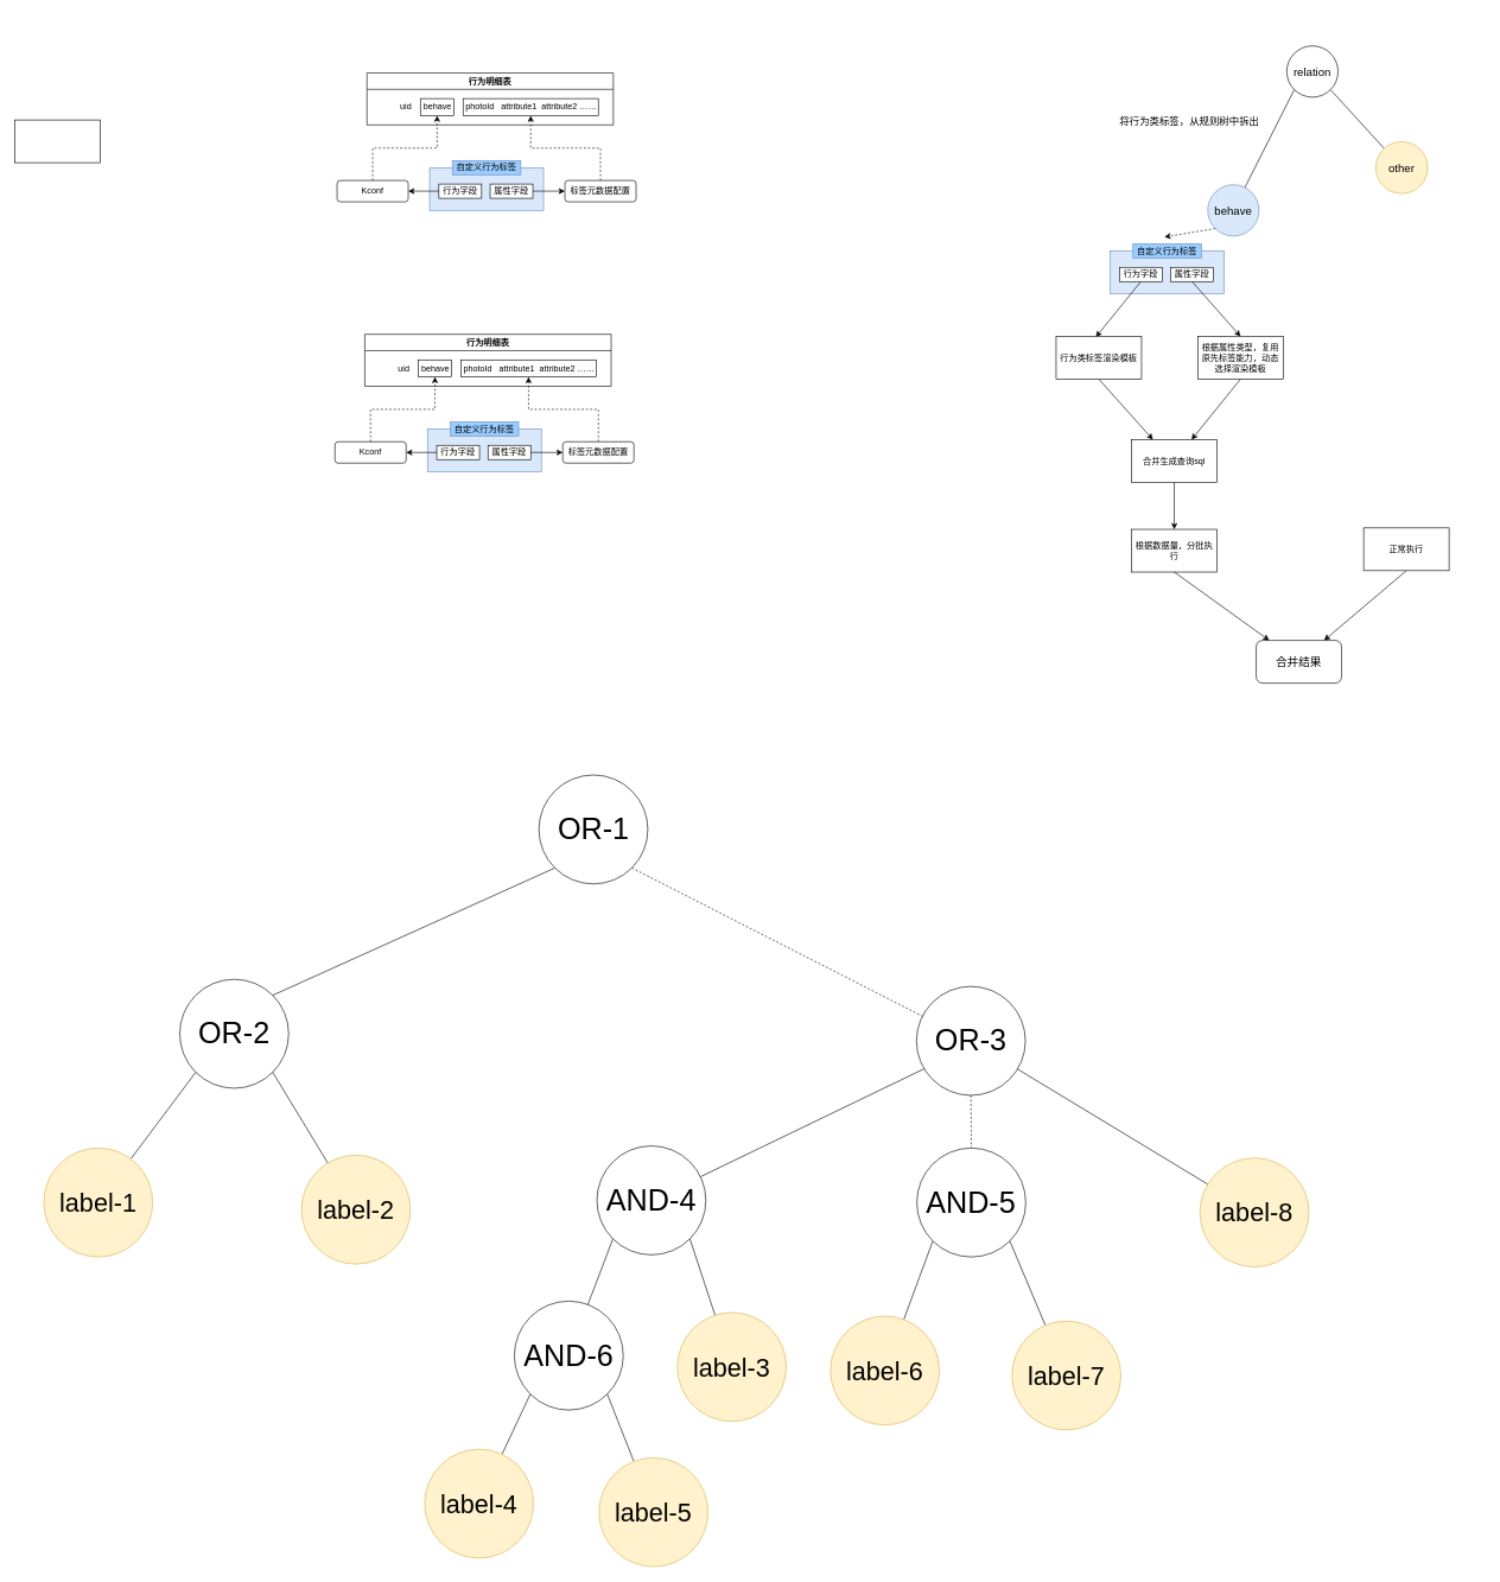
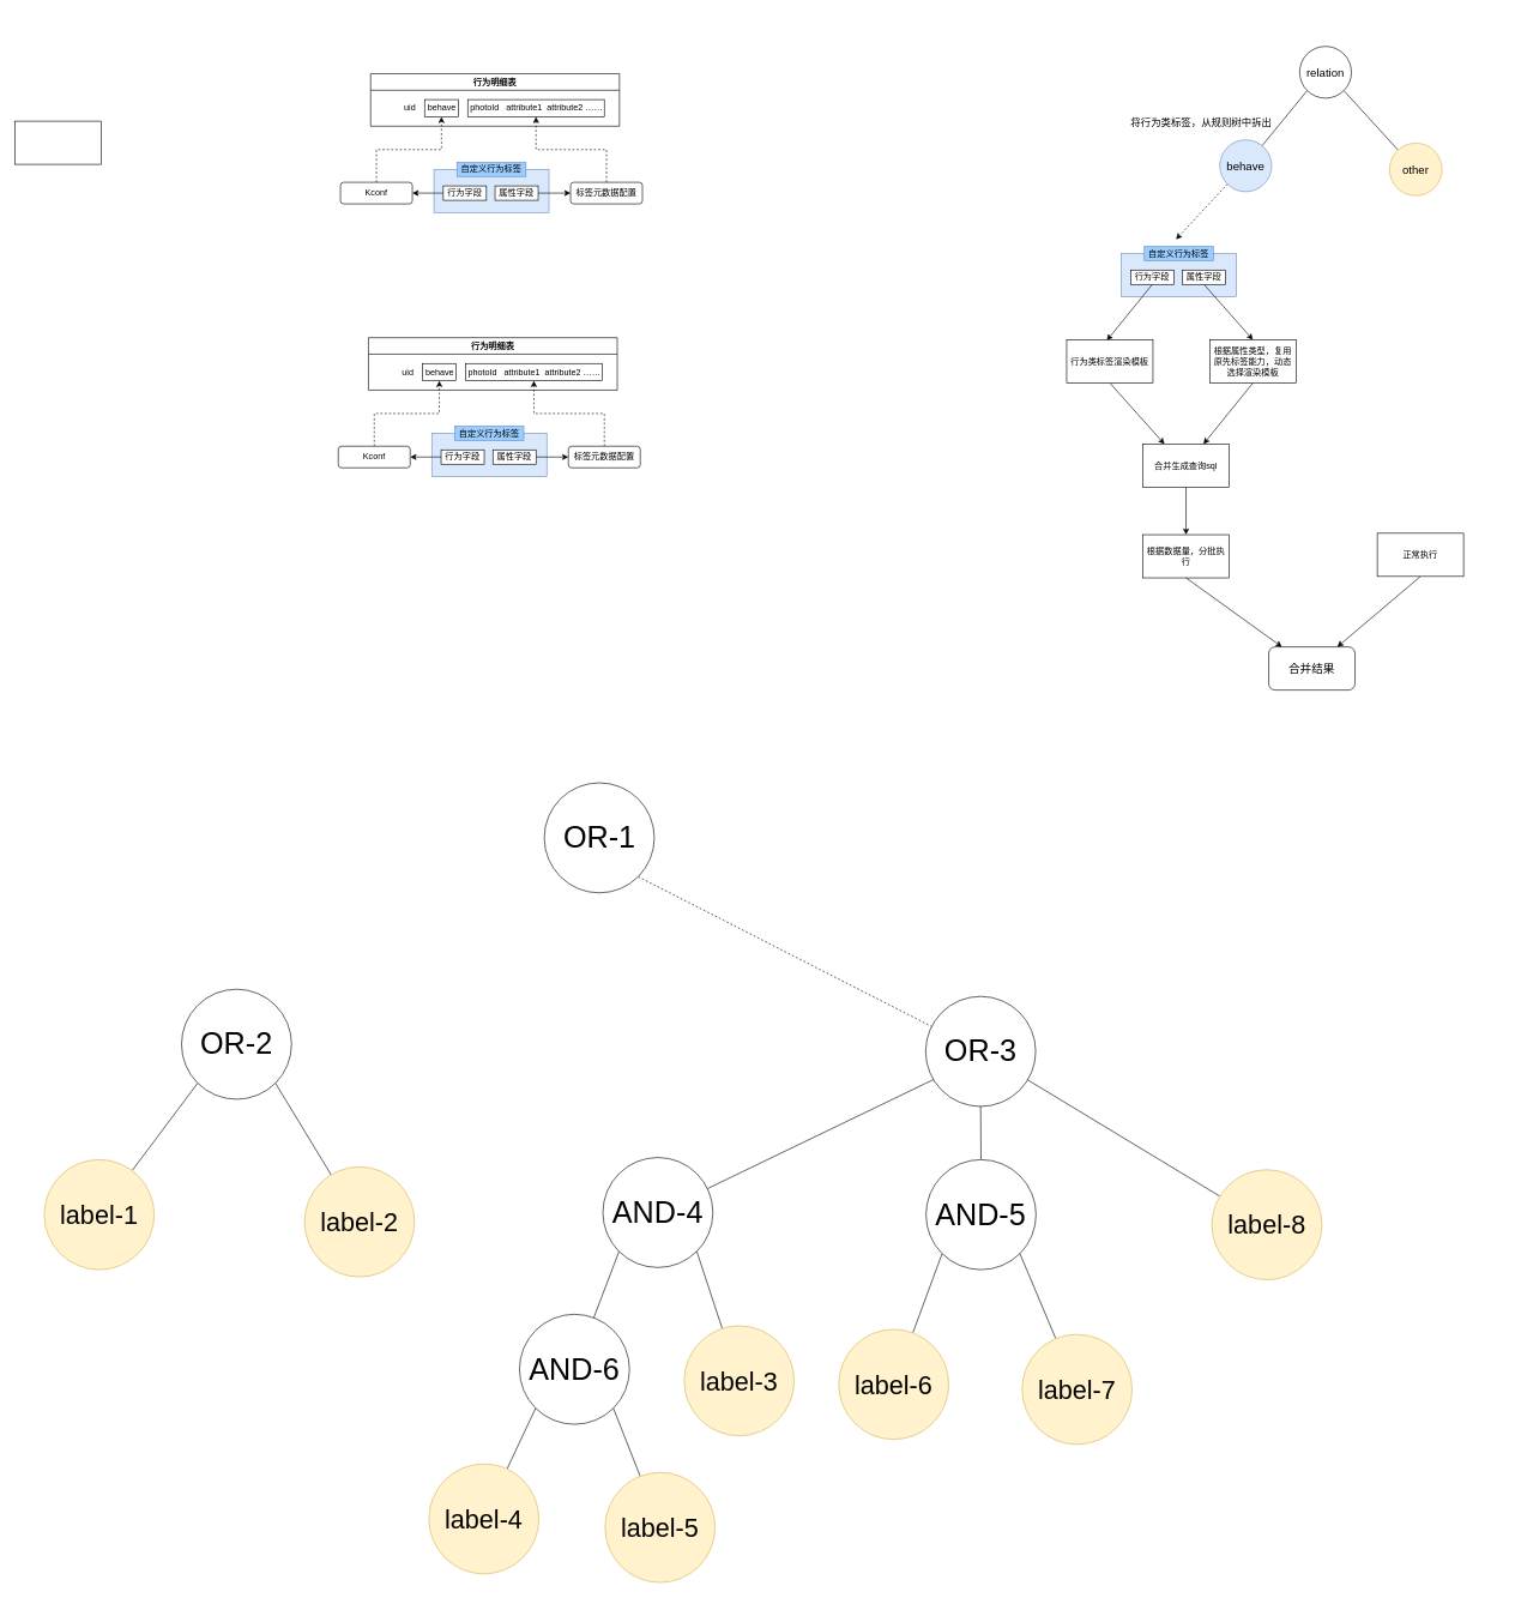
- <mxCell id="63" value="&lt;font style=&quot;font-size: 16px;&quot;&gt;behave&lt;/font&gt;" style="ellipse;whiteSpace=wrap;html=1;aspect=fixed;fillColor=#dae8fc;strokeColor=#6c8ebf;" vertex="1" parent="1"><mxGeometry x="1696" y="259" width="72" height="72" as="geometry" /></mxCell>
+ <mxCell id="63" value="&lt;font style=&quot;font-size: 16px;&quot;&gt;behave&lt;/font&gt;" style="ellipse;whiteSpace=wrap;html=1;aspect=fixed;fillColor=#dae8fc;strokeColor=#6c8ebf;" vertex="1" parent="1"><mxGeometry x="1696" y="194" width="72" height="72" as="geometry" /></mxCell>
- <mxCell id="13" style="rounded=0;orthogonalLoop=1;jettySize=auto;html=1;exitX=0;exitY=1;exitDx=0;exitDy=0;entryX=1;entryY=0;entryDx=0;entryDy=0;endArrow=none;endFill=0;" edge="1" parent="1" source="15" target="18"><mxGeometry relative="1" as="geometry" /></mxCell>
- <mxCell id="20" style="edgeStyle=none;rounded=0;orthogonalLoop=1;jettySize=auto;html=1;exitX=0.5;exitY=1;exitDx=0;exitDy=0;endArrow=none;endFill=0;dashed=1;" edge="1" parent="1" source="21" target="30"><mxGeometry relative="1" as="geometry"><mxPoint x="1528.427" y="1674.135" as="targetPoint" /></mxGeometry></mxCell>
+ <mxCell id="20" style="edgeStyle=none;rounded=0;orthogonalLoop=1;jettySize=auto;html=1;exitX=0.5;exitY=1;exitDx=0;exitDy=0;endArrow=none;endFill=0;" edge="1" parent="1" source="21" target="30"><mxGeometry relative="1" as="geometry"><mxPoint x="1528.427" y="1674.135" as="targetPoint" /></mxGeometry></mxCell>
